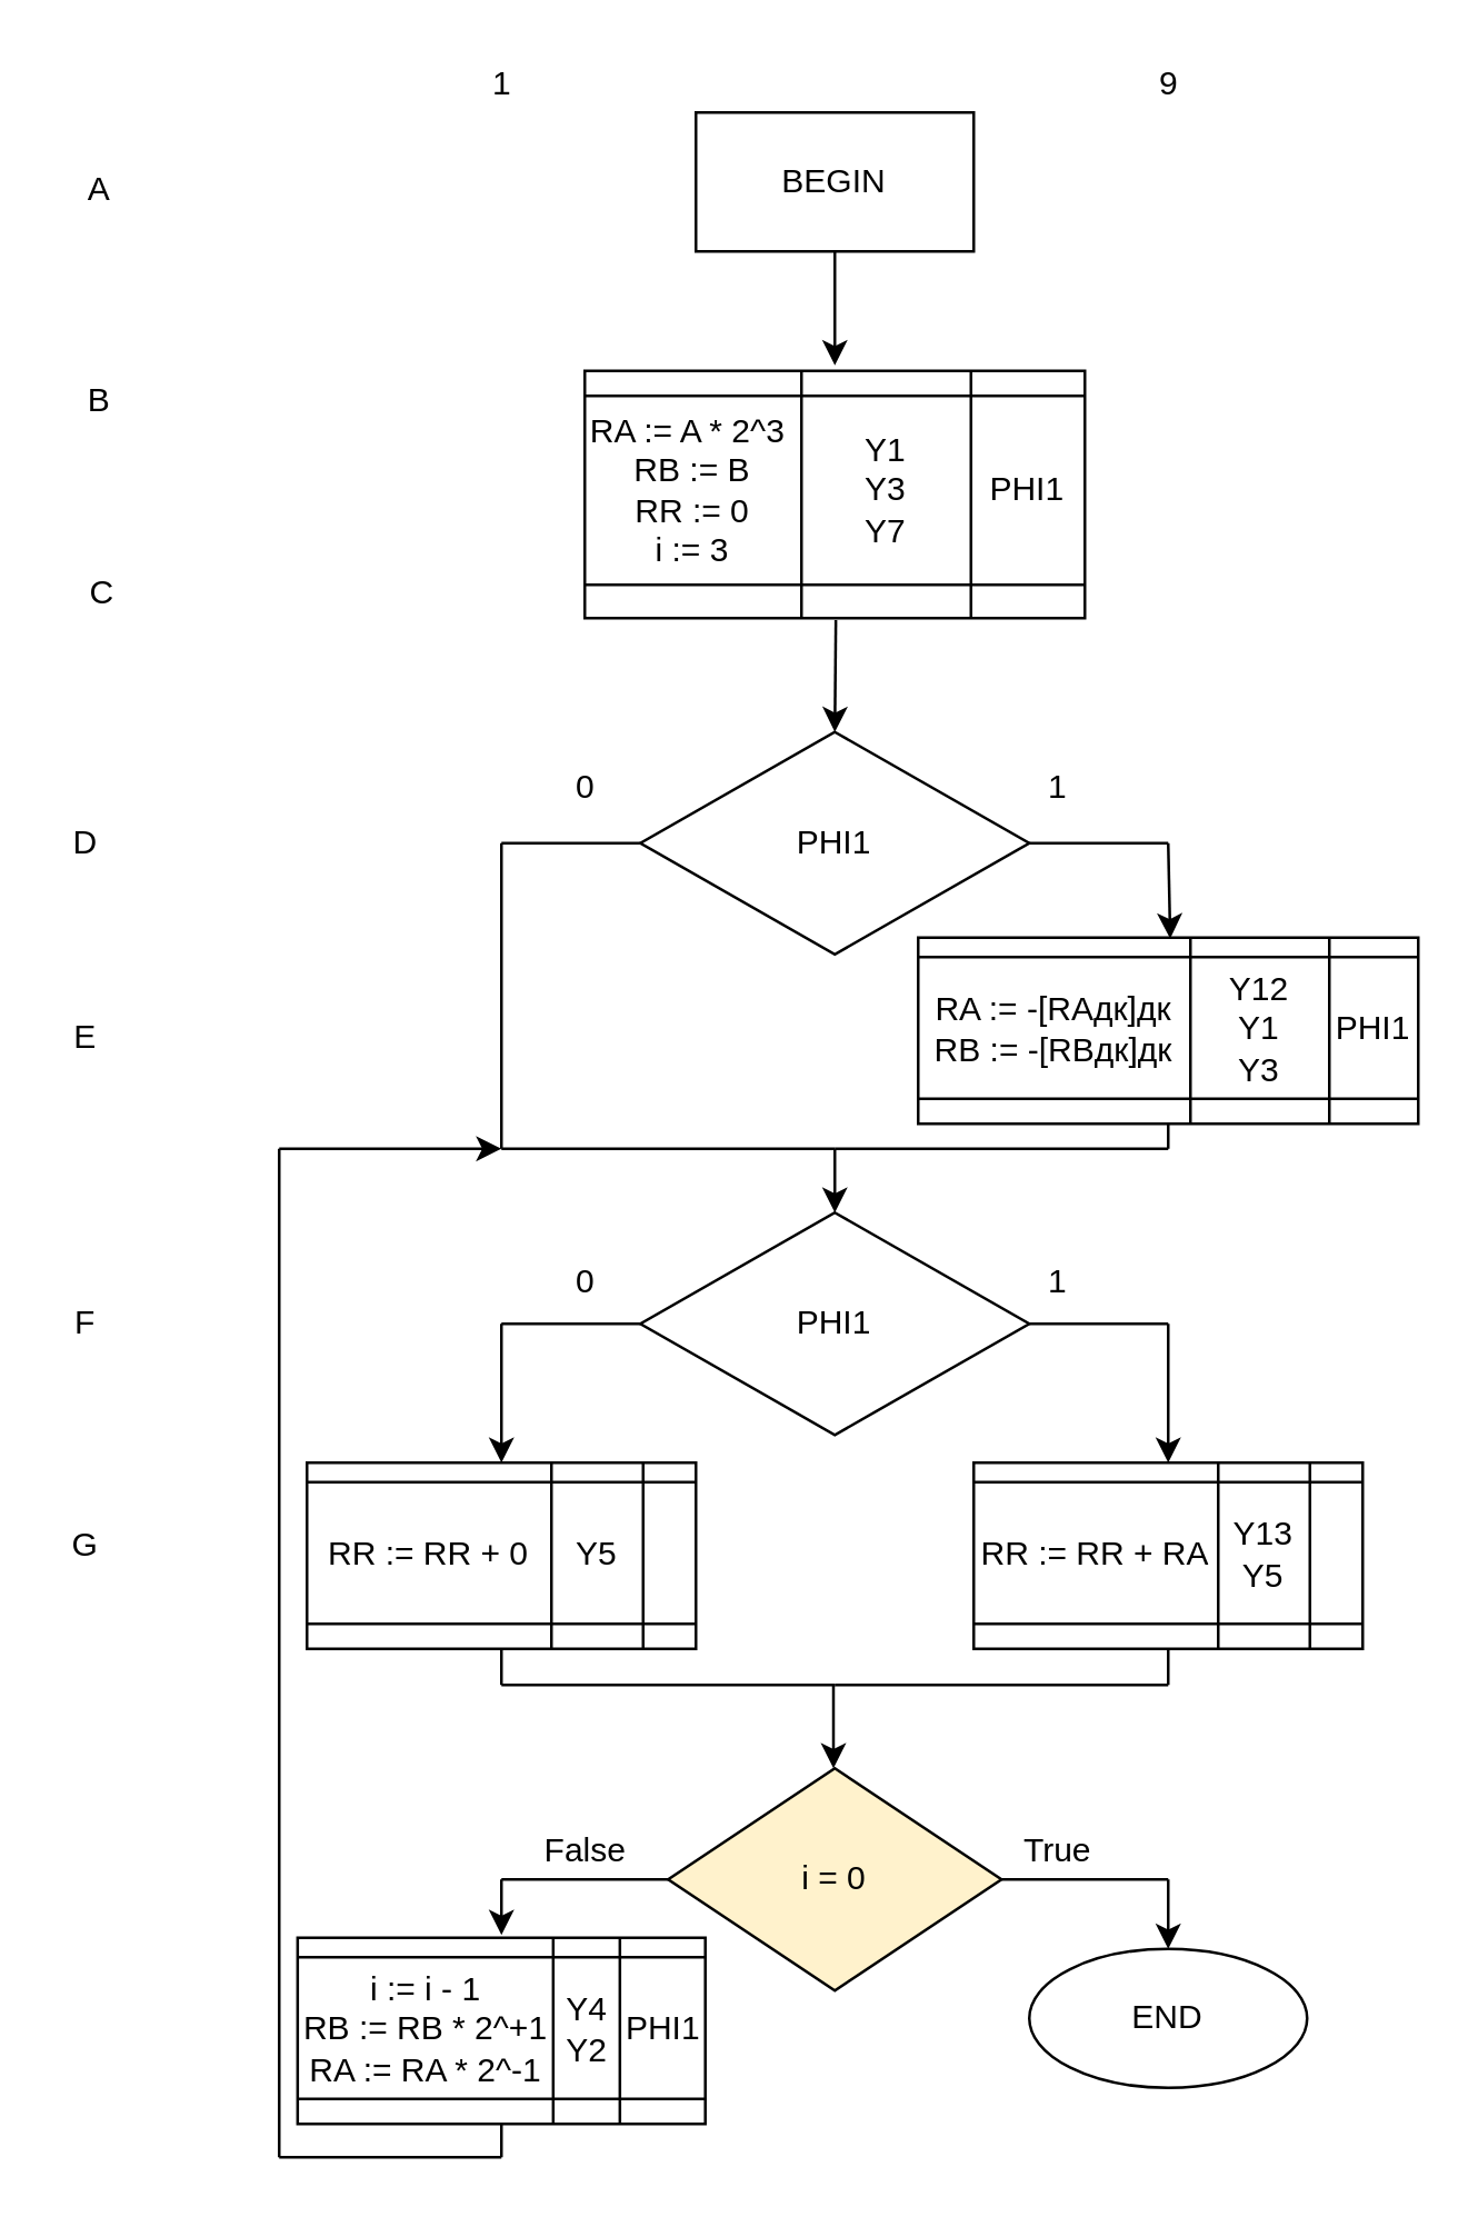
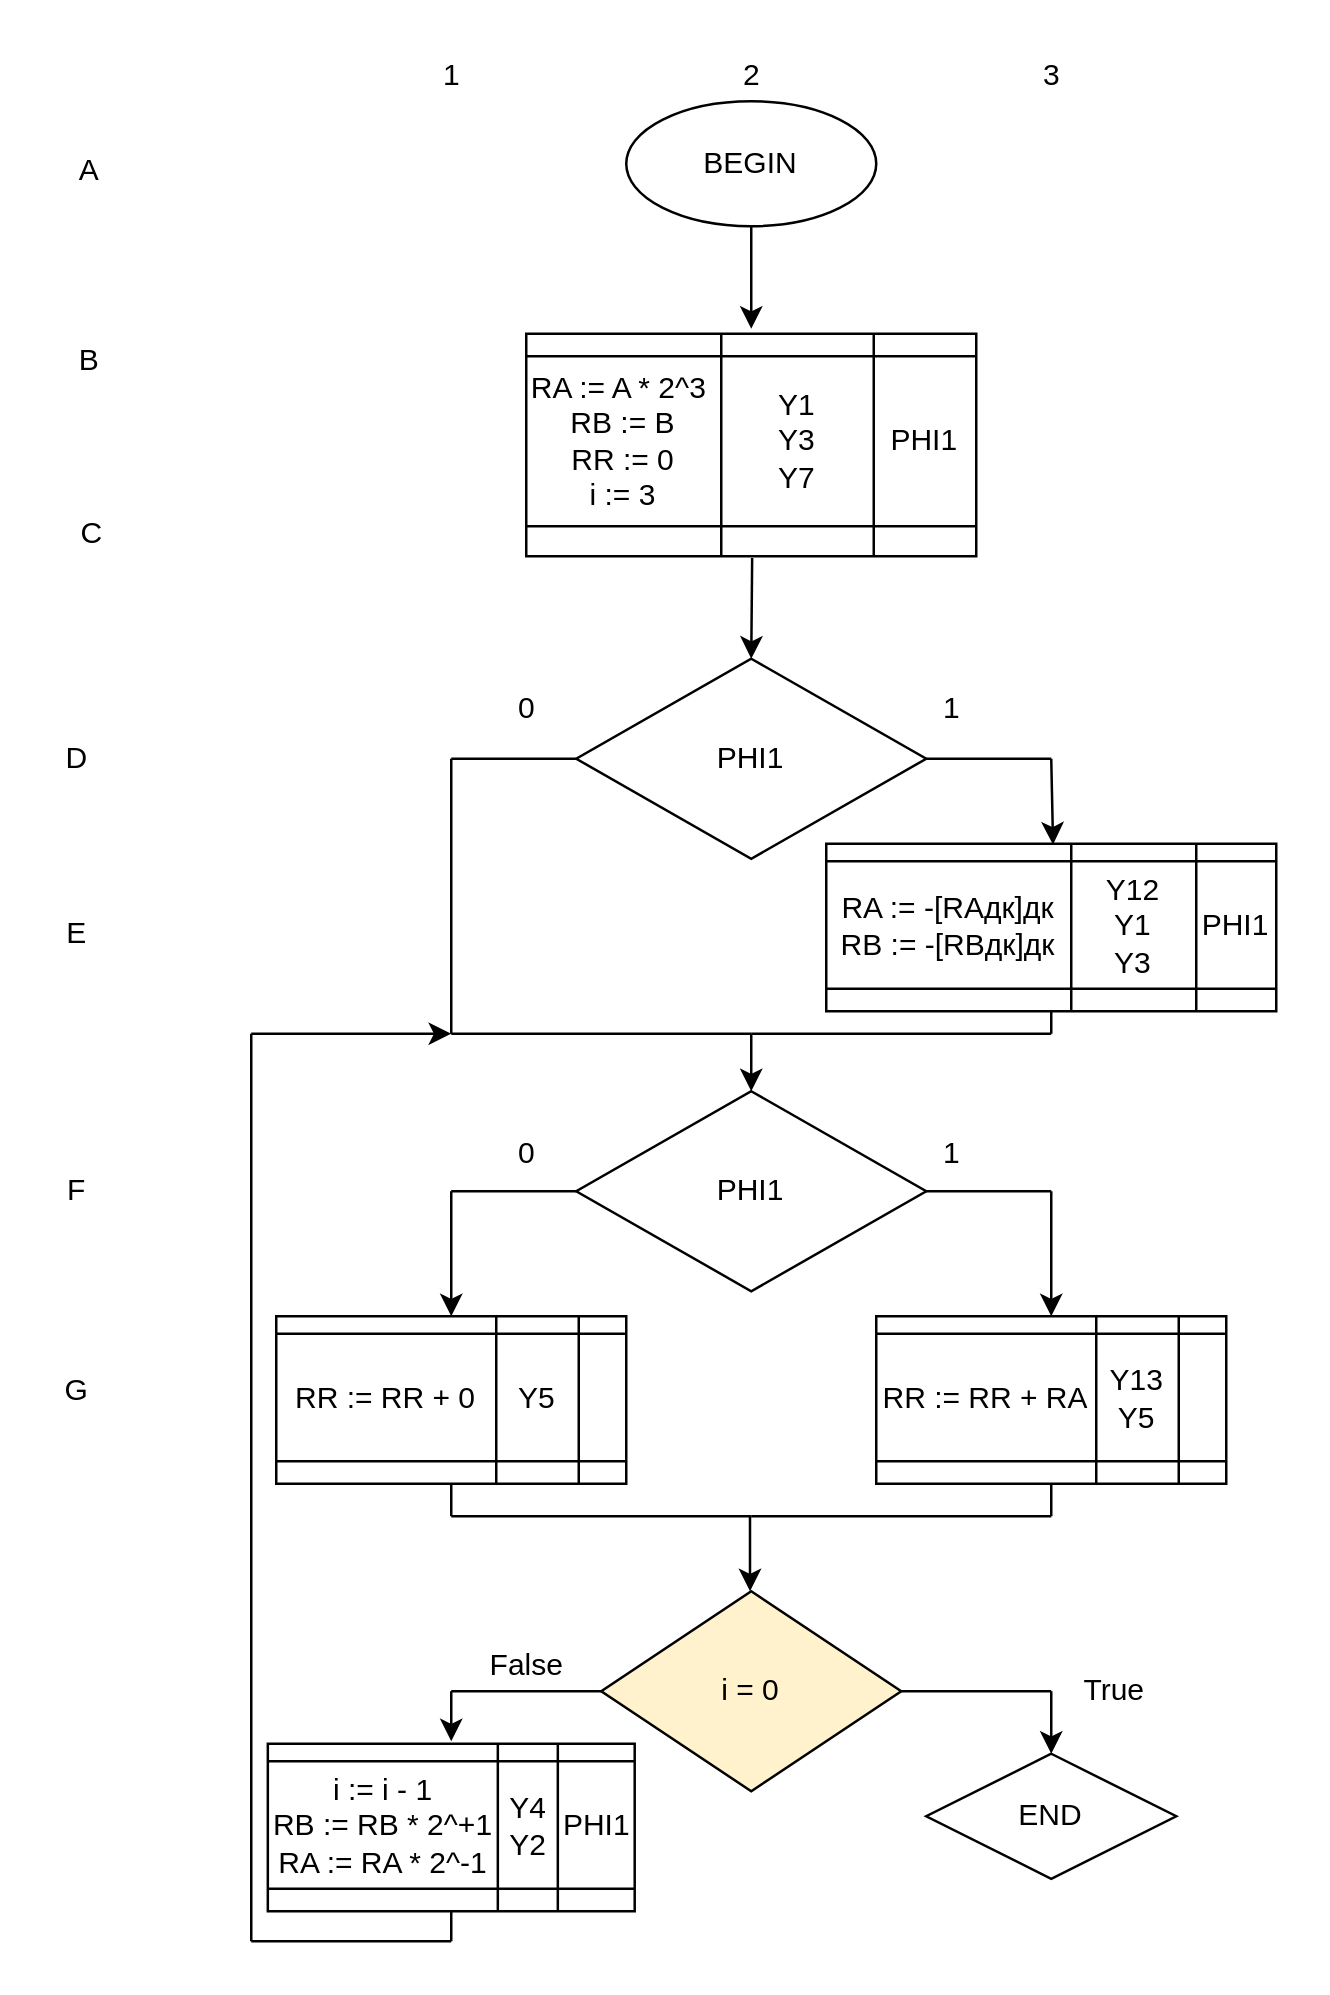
+ <mxCell id="37" value="2" style="text;html=1;align=center;verticalAlign=middle;resizable=0;points=[];autosize=1;strokeColor=none;fillColor=none;" parent="1" vertex="1"><mxGeometry x="290" y="20" width="20" height="20" as="geometry" /></mxCell>
- <mxCell id="38" value="9" style="text;html=1;align=center;verticalAlign=middle;resizable=0;points=[];autosize=1;strokeColor=none;fillColor=none;" parent="1" vertex="1"><mxGeometry x="410" y="20" width="20" height="20" as="geometry" /></mxCell>
+ <mxCell id="38" value="3" style="text;html=1;align=center;verticalAlign=middle;resizable=0;points=[];autosize=1;strokeColor=none;fillColor=none;" parent="1" vertex="1"><mxGeometry x="410" y="20" width="20" height="20" as="geometry" /></mxCell>
- <mxCell id="2" value="BEGIN" style="whiteSpace=wrap;html=1;rounded=0;" parent="1" vertex="1"><mxGeometry x="250" y="40" width="100" height="50" as="geometry" /></mxCell>
+ <mxCell id="2" value="BEGIN" style="ellipse;whiteSpace=wrap;html=1;" parent="1" vertex="1"><mxGeometry x="250" y="40" width="100" height="50" as="geometry" /></mxCell>
- <mxCell id="27" value="True" style="text;html=1;align=center;verticalAlign=middle;resizable=0;points=[];autosize=1;strokeColor=none;fillColor=none;" parent="1" vertex="1"><mxGeometry x="360" y="656" width="40" height="20" as="geometry" /></mxCell>
+ <mxCell id="27" value="True" style="text;html=1;align=center;verticalAlign=middle;resizable=0;points=[];autosize=1;strokeColor=none;fillColor=none;" parent="1" vertex="1"><mxGeometry x="425" y="666" width="40" height="20" as="geometry" /></mxCell>
- <mxCell id="30" value="END" style="ellipse;whiteSpace=wrap;html=1;strokeWidth=1;" parent="1" vertex="1"><mxGeometry x="370" y="701" width="100" height="50" as="geometry" /></mxCell>
+ <mxCell id="30" value="END" style="rhombus;whiteSpace=wrap;html=1;strokeWidth=1;" parent="1" vertex="1"><mxGeometry x="370" y="701" width="100" height="50" as="geometry" /></mxCell>
